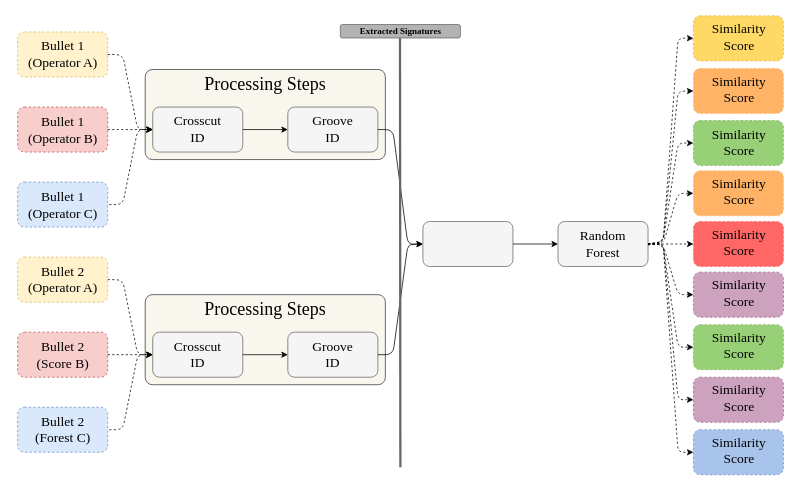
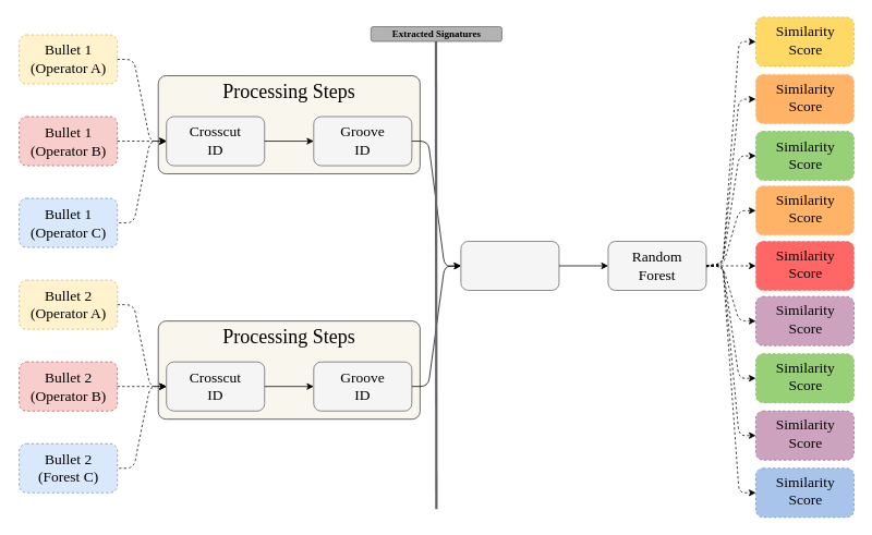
- <mxCell id="65" value="&lt;font face=&quot;Verdana&quot;&gt;&lt;span style=&quot;font-size: 18px&quot;&gt;Bullet 2&lt;br&gt;(Score B)&lt;br&gt;&lt;/span&gt;&lt;/font&gt;" style="text;html=1;strokeColor=none;fillColor=none;align=center;verticalAlign=middle;whiteSpace=wrap;rounded=0;" vertex="1" parent="1"><mxGeometry x="21" y="450.5" width="125" height="44" as="geometry" /></mxCell>
+ <mxCell id="65" value="&lt;font face=&quot;Verdana&quot;&gt;&lt;span style=&quot;font-size: 18px&quot;&gt;Bullet 2&lt;br&gt;(Operator B)&lt;br&gt;&lt;/span&gt;&lt;/font&gt;" style="text;html=1;strokeColor=none;fillColor=none;align=center;verticalAlign=middle;whiteSpace=wrap;rounded=0;" vertex="1" parent="1"><mxGeometry x="21" y="450.5" width="125" height="44" as="geometry" /></mxCell>
